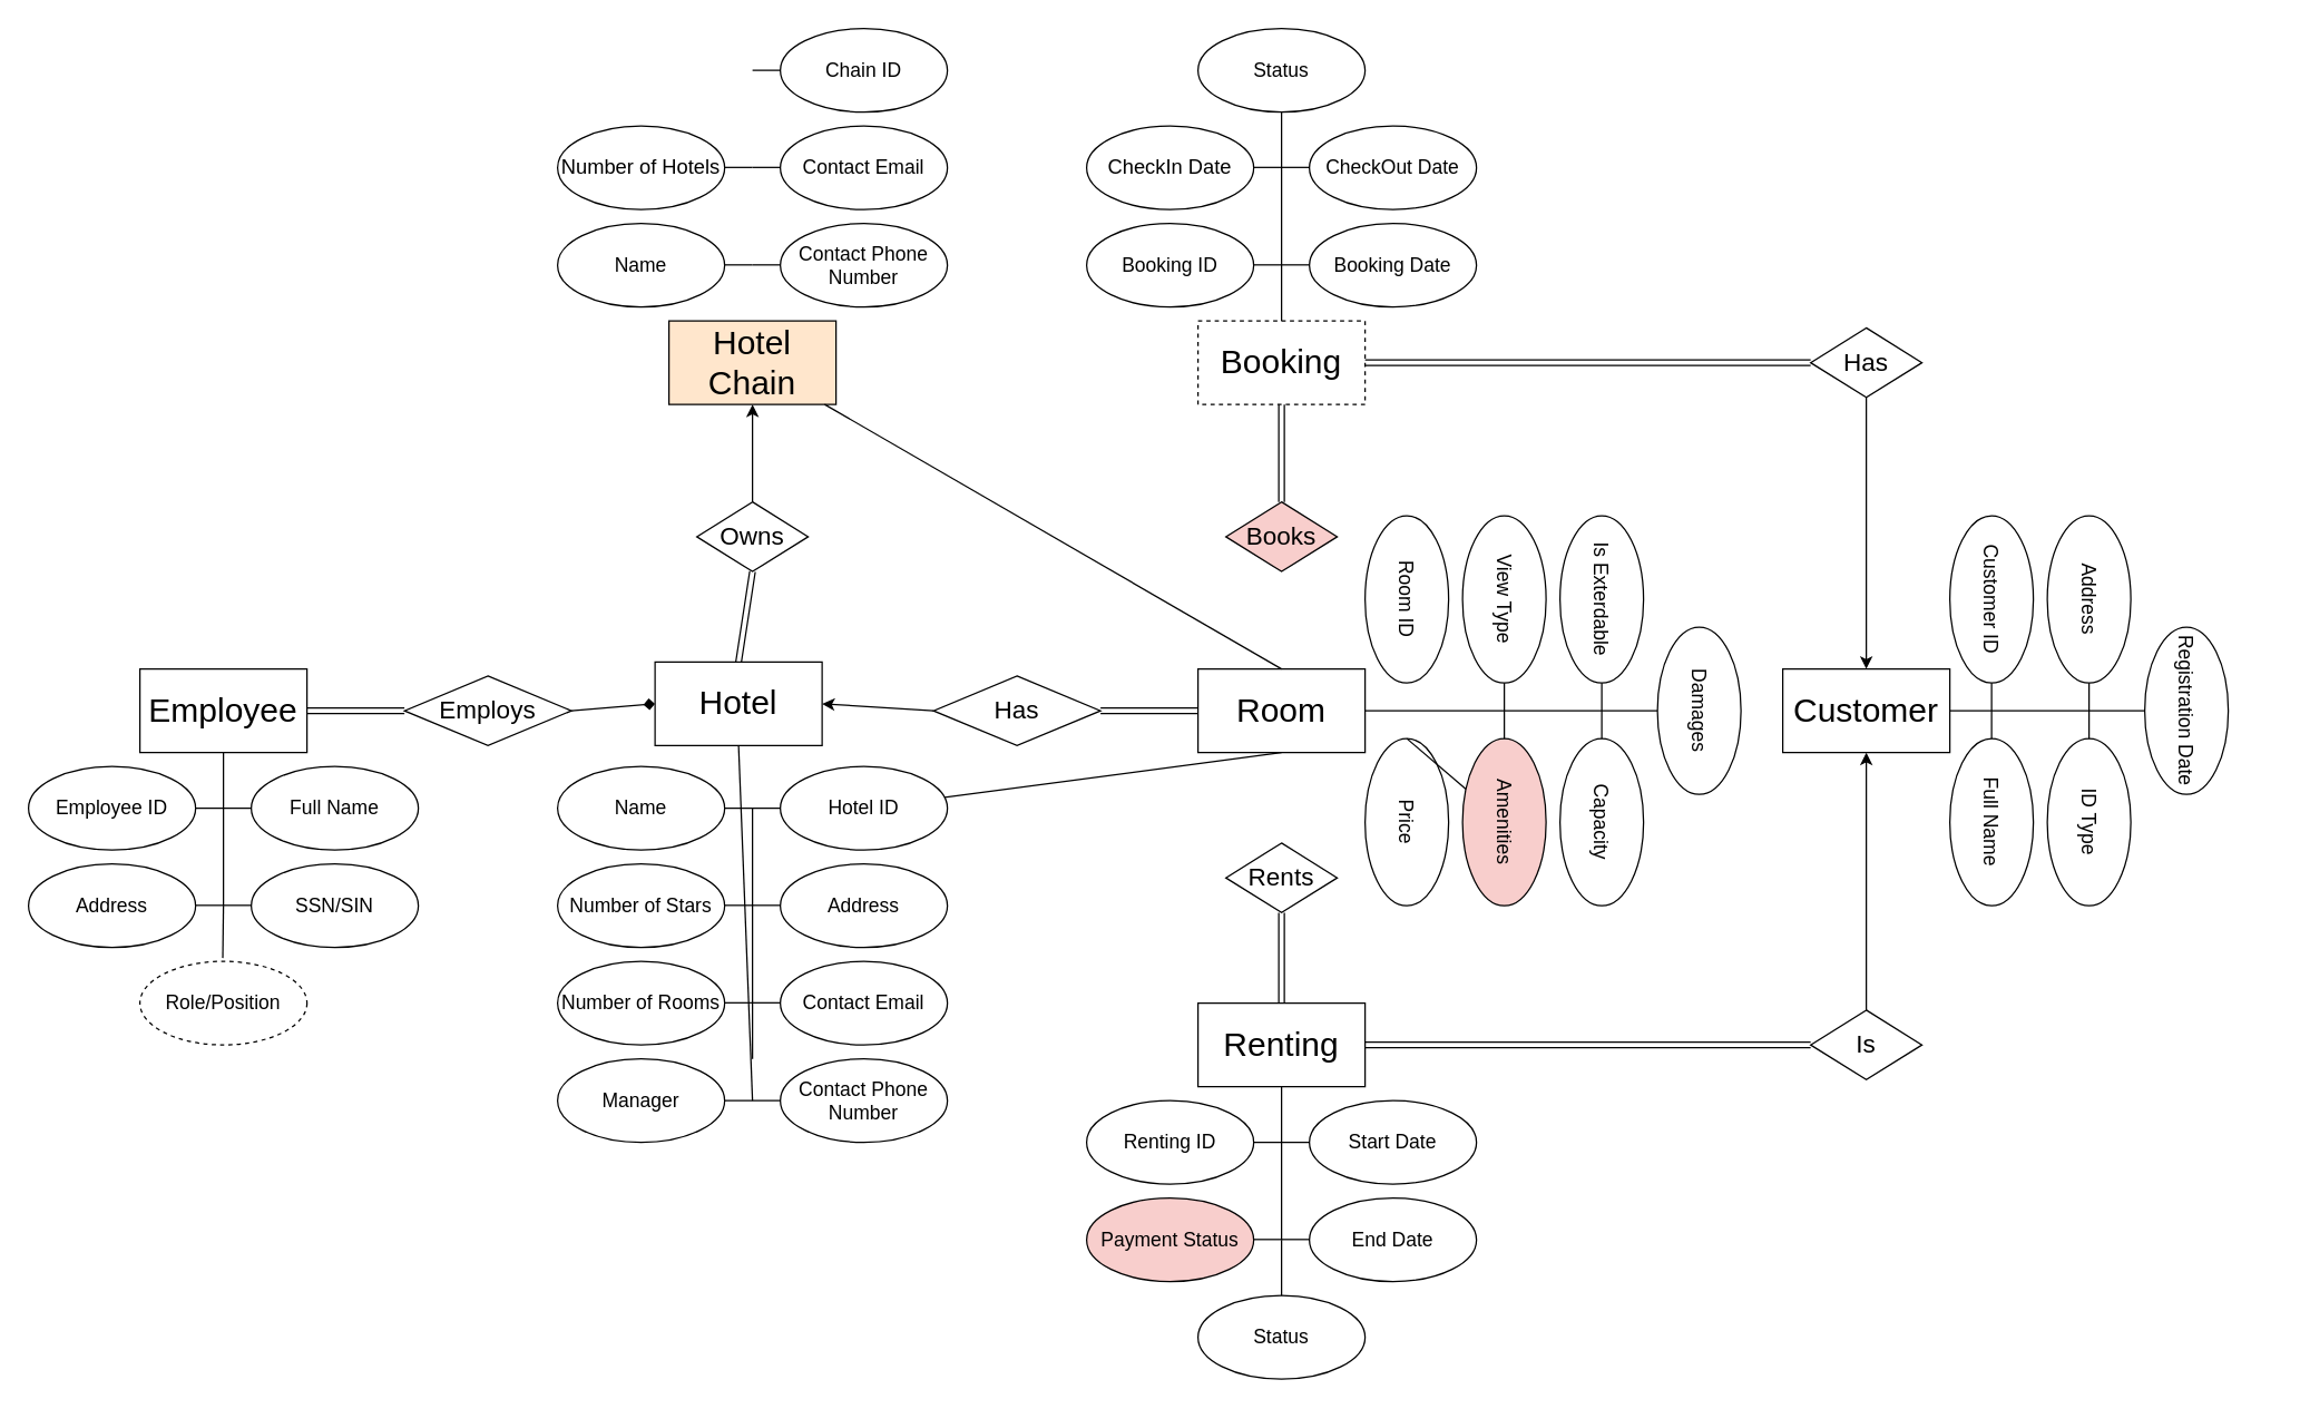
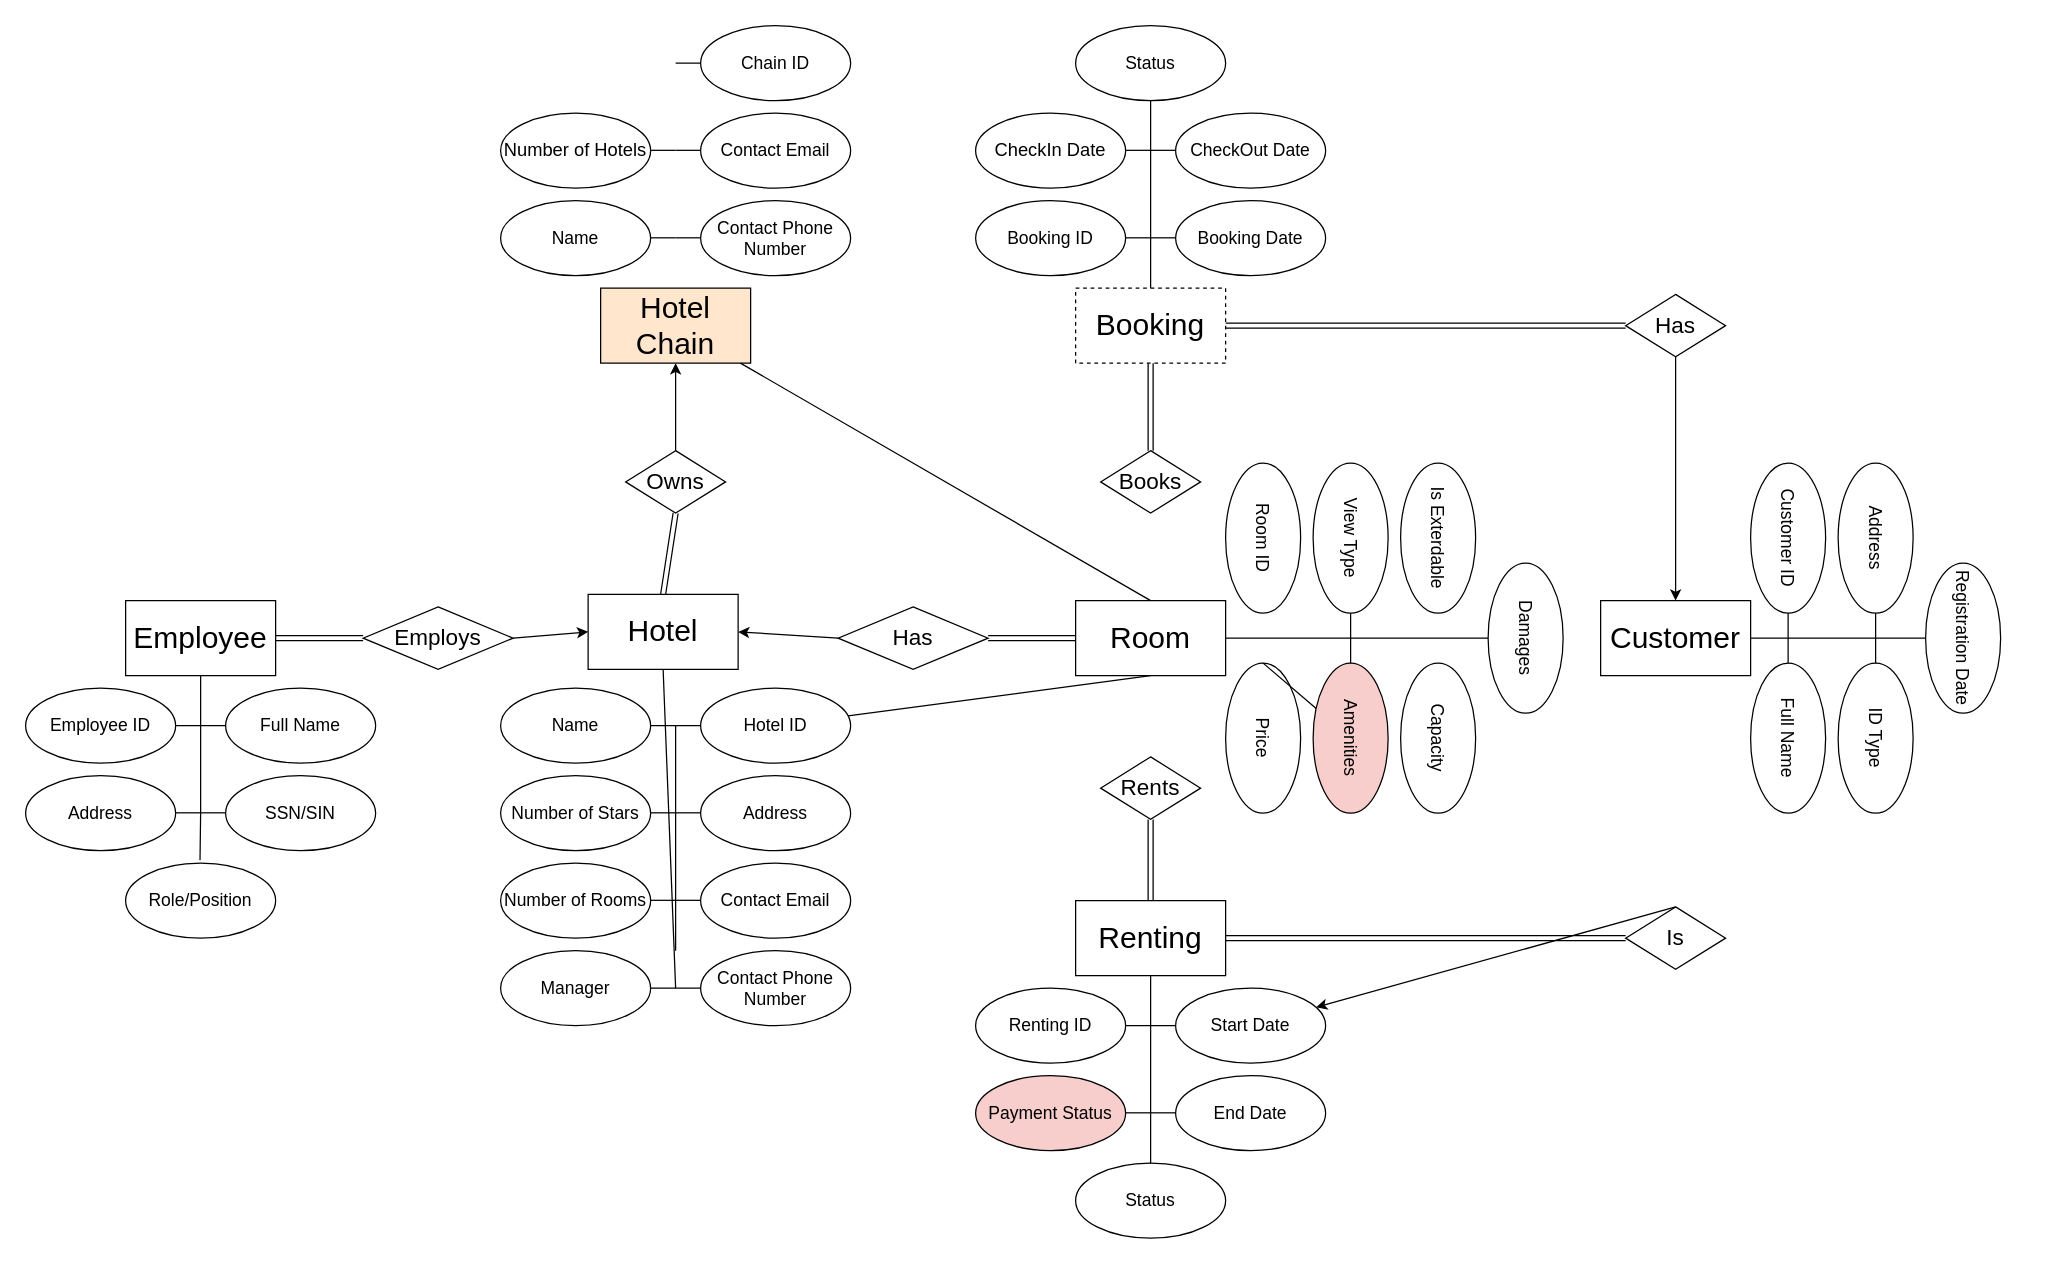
- <mxCell id="39" value="&lt;font style=&quot;font-size: 18px;&quot;&gt;Books&lt;/font&gt;" style="rhombus;whiteSpace=wrap;html=1;fillColor=#f8cecc;" vertex="1" parent="1"><mxGeometry x="880" y="360" width="80" height="50" as="geometry" /></mxCell>
+ <mxCell id="39" value="&lt;font style=&quot;font-size: 18px;&quot;&gt;Books&lt;/font&gt;" style="rhombus;whiteSpace=wrap;html=1;" vertex="1" parent="1"><mxGeometry x="880" y="360" width="80" height="50" as="geometry" /></mxCell>
- <mxCell id="93" value="" style="endArrow=diamond;html=1;rounded=0;exitX=1;exitY=0.5;exitDx=0;exitDy=0;entryX=0;entryY=0.5;entryDx=0;entryDy=0;" edge="1" parent="1" source="32" target="14"><mxGeometry width="50" height="50" relative="1" as="geometry"><mxPoint x="640" y="490" as="sourcePoint" /><mxPoint x="690" y="440" as="targetPoint" /></mxGeometry></mxCell>
+ <mxCell id="93" value="" style="endArrow=classic;html=1;rounded=0;exitX=1;exitY=0.5;exitDx=0;exitDy=0;entryX=0;entryY=0.5;entryDx=0;entryDy=0;" edge="1" parent="1" source="32" target="14"><mxGeometry width="50" height="50" relative="1" as="geometry"><mxPoint x="640" y="490" as="sourcePoint" /><mxPoint x="690" y="440" as="targetPoint" /></mxGeometry></mxCell>
- <mxCell id="50" value="" style="endArrow=none;html=1;rounded=0;exitX=1;exitY=0.5;exitDx=0;exitDy=0;entryX=0;entryY=0.5;entryDx=0;entryDy=0;" edge="1" parent="1" source="47" target="45"><mxGeometry width="50" height="50" relative="1" as="geometry"><mxPoint x="1140" y="520" as="sourcePoint" /><mxPoint x="1190" y="470" as="targetPoint" /></mxGeometry></mxCell>
- <mxCell id="104" value="" style="endArrow=classic;html=1;rounded=0;entryX=0.5;entryY=1;entryDx=0;entryDy=0;exitX=0.5;exitY=0;exitDx=0;exitDy=0;" edge="1" parent="1" source="41" target="37"><mxGeometry width="50" height="50" relative="1" as="geometry"><mxPoint x="1000" y="750" as="sourcePoint" /><mxPoint x="1050" y="700" as="targetPoint" /></mxGeometry></mxCell>
+ <mxCell id="104" value="" style="endArrow=classic;html=1;rounded=0;exitX=0.5;exitY=0;exitDx=0;exitDy=0;" edge="1" parent="1" source="41" target="71"><mxGeometry width="50" height="50" relative="1" as="geometry"><mxPoint x="1000" y="750" as="sourcePoint" /><mxPoint x="1050" y="700" as="targetPoint" /></mxGeometry></mxCell>
- <mxCell id="89" value="&lt;span style=&quot;font-size: 14px;&quot;&gt;Role/Position&lt;/span&gt;" style="ellipse;whiteSpace=wrap;html=1;dashed=1;" vertex="1" parent="1"><mxGeometry x="100" y="690" width="120" height="60" as="geometry" /></mxCell>
+ <mxCell id="89" value="&lt;span style=&quot;font-size: 14px;&quot;&gt;Role/Position&lt;/span&gt;" style="ellipse;whiteSpace=wrap;html=1;" vertex="1" parent="1"><mxGeometry x="100" y="690" width="120" height="60" as="geometry" /></mxCell>
